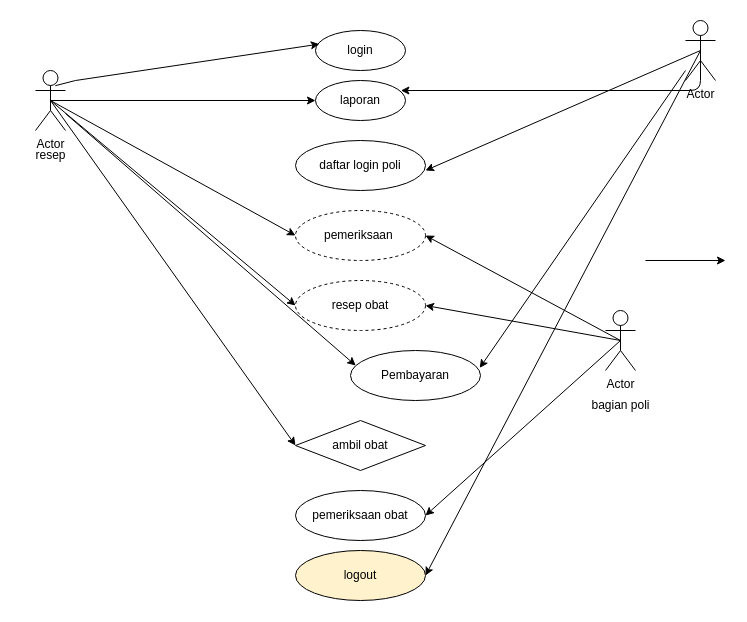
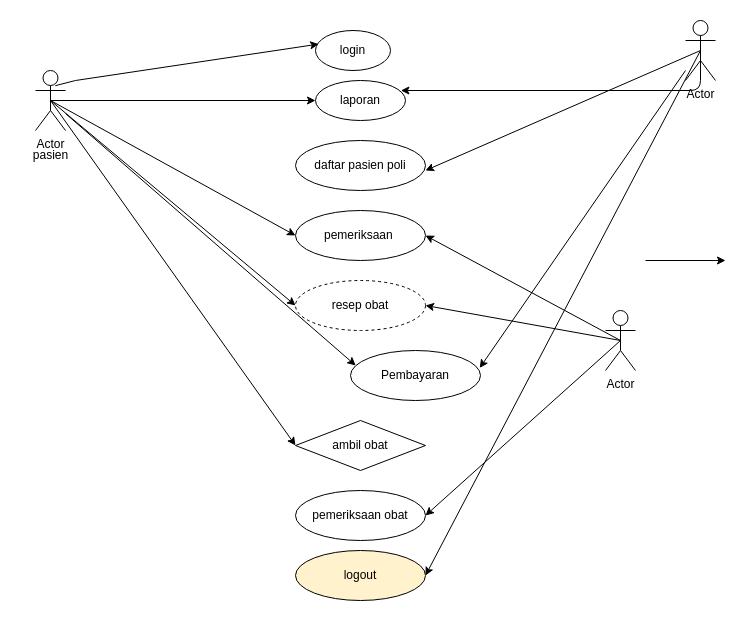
- <mxCell id="7" value="login" style="ellipse;whiteSpace=wrap;html=1;labelBackgroundColor=none;rounded=1;" parent="1" vertex="1"><mxGeometry x="315" y="30" width="90" height="40" as="geometry" /></mxCell>
+ <mxCell id="7" value="login" style="ellipse;whiteSpace=wrap;html=1;labelBackgroundColor=none;rounded=1;" parent="1" vertex="1"><mxGeometry x="315" y="30" width="75" height="40" as="geometry" /></mxCell>
- <mxCell id="14" value="resep" style="text;html=1;align=center;verticalAlign=middle;resizable=0;points=[];autosize=1;strokeColor=none;fillColor=none;labelBackgroundColor=none;rounded=1;" parent="1" vertex="1"><mxGeometry x="20" y="140" width="60" height="30" as="geometry" /></mxCell>
+ <mxCell id="14" value="pasien" style="text;html=1;align=center;verticalAlign=middle;resizable=0;points=[];autosize=1;strokeColor=none;fillColor=none;labelBackgroundColor=none;rounded=1;" parent="1" vertex="1"><mxGeometry x="20" y="140" width="60" height="30" as="geometry" /></mxCell>
- <mxCell id="9" value="daftar login poli" style="ellipse;whiteSpace=wrap;html=1;labelBackgroundColor=none;rounded=1;" parent="1" vertex="1"><mxGeometry x="295" y="140" width="130" height="50" as="geometry" /></mxCell>
+ <mxCell id="9" value="daftar pasien poli" style="ellipse;whiteSpace=wrap;html=1;labelBackgroundColor=none;rounded=1;" parent="1" vertex="1"><mxGeometry x="295" y="140" width="130" height="50" as="geometry" /></mxCell>
- <mxCell id="10" value="pemeriksaan&amp;nbsp;" style="ellipse;whiteSpace=wrap;html=1;labelBackgroundColor=none;rounded=1;dashed=1;" parent="1" vertex="1"><mxGeometry x="295" y="210" width="130" height="50" as="geometry" /></mxCell>
+ <mxCell id="10" value="pemeriksaan&amp;nbsp;" style="ellipse;whiteSpace=wrap;html=1;labelBackgroundColor=none;rounded=1;" parent="1" vertex="1"><mxGeometry x="295" y="210" width="130" height="50" as="geometry" /></mxCell>
- <mxCell id="15" value="bagian poli" style="text;html=1;align=center;verticalAlign=middle;resizable=0;points=[];autosize=1;strokeColor=none;fillColor=none;labelBackgroundColor=none;rounded=1;" parent="1" vertex="1"><mxGeometry x="580" y="390" width="80" height="30" as="geometry" /></mxCell>
